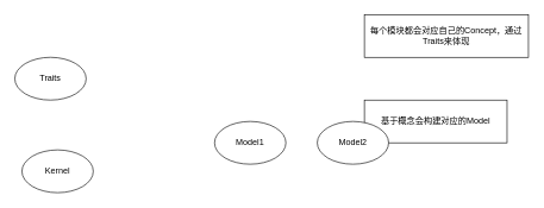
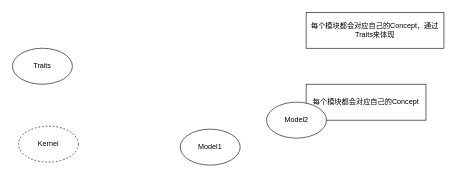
- <mxCell id="3" value="基于概念会构建对应的Model" style="rounded=0;whiteSpace=wrap;html=1;" vertex="1" parent="1"><mxGeometry x="510" y="140" width="200" height="60" as="geometry" /></mxCell>
+ <mxCell id="3" value="每个模块都会对应自己的Concept" style="rounded=0;whiteSpace=wrap;html=1;" vertex="1" parent="1"><mxGeometry x="510" y="140" width="200" height="60" as="geometry" /></mxCell>
- <mxCell id="4" value="Model1" style="ellipse;whiteSpace=wrap;html=1;" vertex="1" parent="1"><mxGeometry x="300" y="170" width="100" height="60" as="geometry" /></mxCell>
+ <mxCell id="4" value="Model1" style="ellipse;whiteSpace=wrap;html=1;" vertex="1" parent="1"><mxGeometry x="300" y="215" width="100" height="60" as="geometry" /></mxCell>
- <mxCell id="7" value="Kernel" style="ellipse;whiteSpace=wrap;html=1;" vertex="1" parent="1"><mxGeometry x="30" y="210" width="100" height="60" as="geometry" /></mxCell>
+ <mxCell id="7" value="Kernel" style="ellipse;whiteSpace=wrap;html=1;dashed=1;" vertex="1" parent="1"><mxGeometry x="30" y="210" width="100" height="60" as="geometry" /></mxCell>
